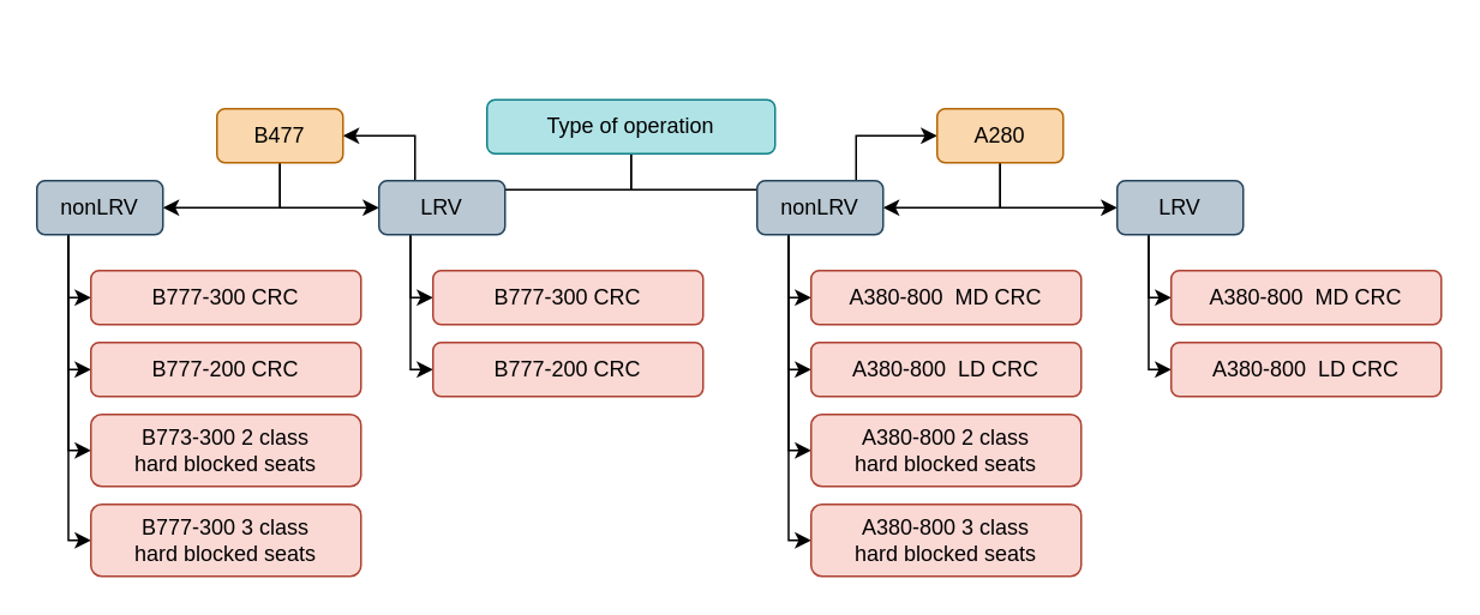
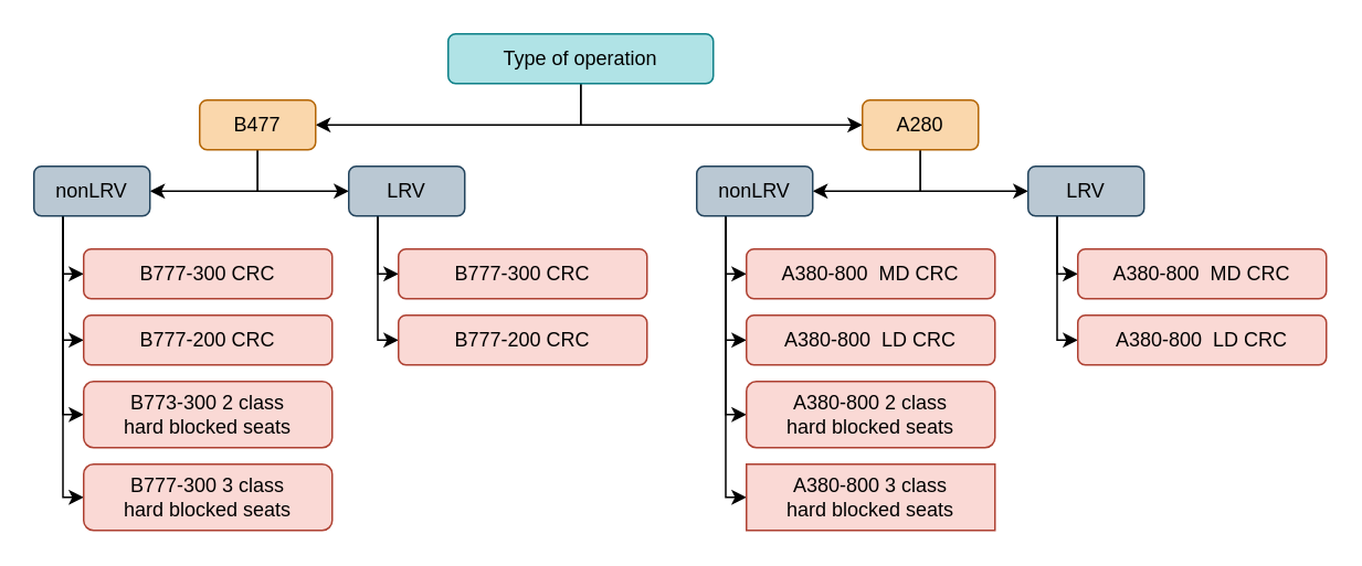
- <mxCell id="4" value="Type of operation" style="rounded=1;whiteSpace=wrap;html=1;fillColor=#b0e3e6;strokeColor=#0e8088;" vertex="1" parent="1"><mxGeometry x="270" y="55" width="160" height="30" as="geometry" /></mxCell>
+ <mxCell id="4" value="Type of operation" style="rounded=1;whiteSpace=wrap;html=1;fillColor=#b0e3e6;strokeColor=#0e8088;" vertex="1" parent="1"><mxGeometry x="270" y="20" width="160" height="30" as="geometry" /></mxCell>
- <mxCell id="38" value="A380-800&amp;nbsp;3 class &lt;br&gt;hard blocked seats" style="rounded=1;whiteSpace=wrap;html=1;fillColor=#fad9d5;strokeColor=#ae4132;" vertex="1" parent="1"><mxGeometry x="450" y="280" width="150" height="40" as="geometry" /></mxCell>
+ <mxCell id="38" value="A380-800&amp;nbsp;3 class &lt;br&gt;hard blocked seats" style="whiteSpace=wrap;html=1;fillColor=#fad9d5;strokeColor=#ae4132;rounded=0;" vertex="1" parent="1"><mxGeometry x="450" y="280" width="150" height="40" as="geometry" /></mxCell>
